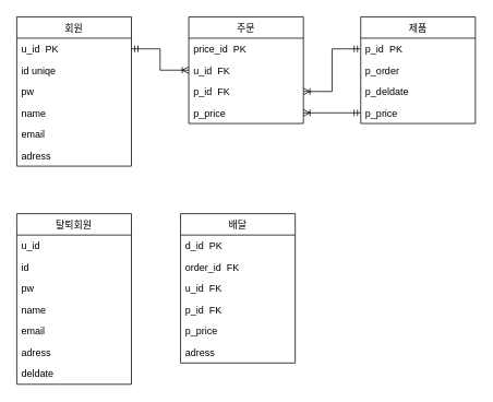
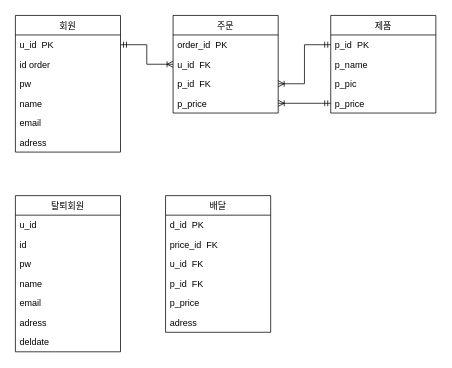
- <mxCell id="18" value="price_id  PK" style="text;strokeColor=none;fillColor=none;align=left;verticalAlign=top;spacingLeft=4;spacingRight=4;overflow=hidden;rotatable=0;points=[[0,0.5],[1,0.5]];portConstraint=eastwest;" parent="17" vertex="1"><mxGeometry y="26" width="140" height="26" as="geometry" /></mxCell>
+ <mxCell id="18" value="order_id  PK" style="text;strokeColor=none;fillColor=none;align=left;verticalAlign=top;spacingLeft=4;spacingRight=4;overflow=hidden;rotatable=0;points=[[0,0.5],[1,0.5]];portConstraint=eastwest;" parent="17" vertex="1"><mxGeometry y="26" width="140" height="26" as="geometry" /></mxCell>
- <mxCell id="4" value="id uniqe   " style="text;strokeColor=none;fillColor=none;align=left;verticalAlign=top;spacingLeft=4;spacingRight=4;overflow=hidden;rotatable=0;points=[[0,0.5],[1,0.5]];portConstraint=eastwest;" parent="2" vertex="1"><mxGeometry y="52" width="140" height="26" as="geometry" /></mxCell>
+ <mxCell id="4" value="id order   " style="text;strokeColor=none;fillColor=none;align=left;verticalAlign=top;spacingLeft=4;spacingRight=4;overflow=hidden;rotatable=0;points=[[0,0.5],[1,0.5]];portConstraint=eastwest;" parent="2" vertex="1"><mxGeometry y="52" width="140" height="26" as="geometry" /></mxCell>
- <mxCell id="24" value="p_order" style="text;strokeColor=none;fillColor=none;align=left;verticalAlign=top;spacingLeft=4;spacingRight=4;overflow=hidden;rotatable=0;points=[[0,0.5],[1,0.5]];portConstraint=eastwest;" parent="22" vertex="1"><mxGeometry y="52" width="140" height="26" as="geometry" /></mxCell>
+ <mxCell id="24" value="p_name" style="text;strokeColor=none;fillColor=none;align=left;verticalAlign=top;spacingLeft=4;spacingRight=4;overflow=hidden;rotatable=0;points=[[0,0.5],[1,0.5]];portConstraint=eastwest;" parent="22" vertex="1"><mxGeometry y="52" width="140" height="26" as="geometry" /></mxCell>
- <mxCell id="25" value="p_deldate" style="text;strokeColor=none;fillColor=none;align=left;verticalAlign=top;spacingLeft=4;spacingRight=4;overflow=hidden;rotatable=0;points=[[0,0.5],[1,0.5]];portConstraint=eastwest;" parent="22" vertex="1"><mxGeometry y="78" width="140" height="26" as="geometry" /></mxCell>
+ <mxCell id="25" value="p_pic" style="text;strokeColor=none;fillColor=none;align=left;verticalAlign=top;spacingLeft=4;spacingRight=4;overflow=hidden;rotatable=0;points=[[0,0.5],[1,0.5]];portConstraint=eastwest;" parent="22" vertex="1"><mxGeometry y="78" width="140" height="26" as="geometry" /></mxCell>
- <mxCell id="29" value="order_id  FK" style="text;strokeColor=none;fillColor=none;align=left;verticalAlign=top;spacingLeft=4;spacingRight=4;overflow=hidden;rotatable=0;points=[[0,0.5],[1,0.5]];portConstraint=eastwest;" parent="27" vertex="1"><mxGeometry y="52" width="140" height="26" as="geometry" /></mxCell>
+ <mxCell id="29" value="price_id  FK" style="text;strokeColor=none;fillColor=none;align=left;verticalAlign=top;spacingLeft=4;spacingRight=4;overflow=hidden;rotatable=0;points=[[0,0.5],[1,0.5]];portConstraint=eastwest;" parent="27" vertex="1"><mxGeometry y="52" width="140" height="26" as="geometry" /></mxCell>
